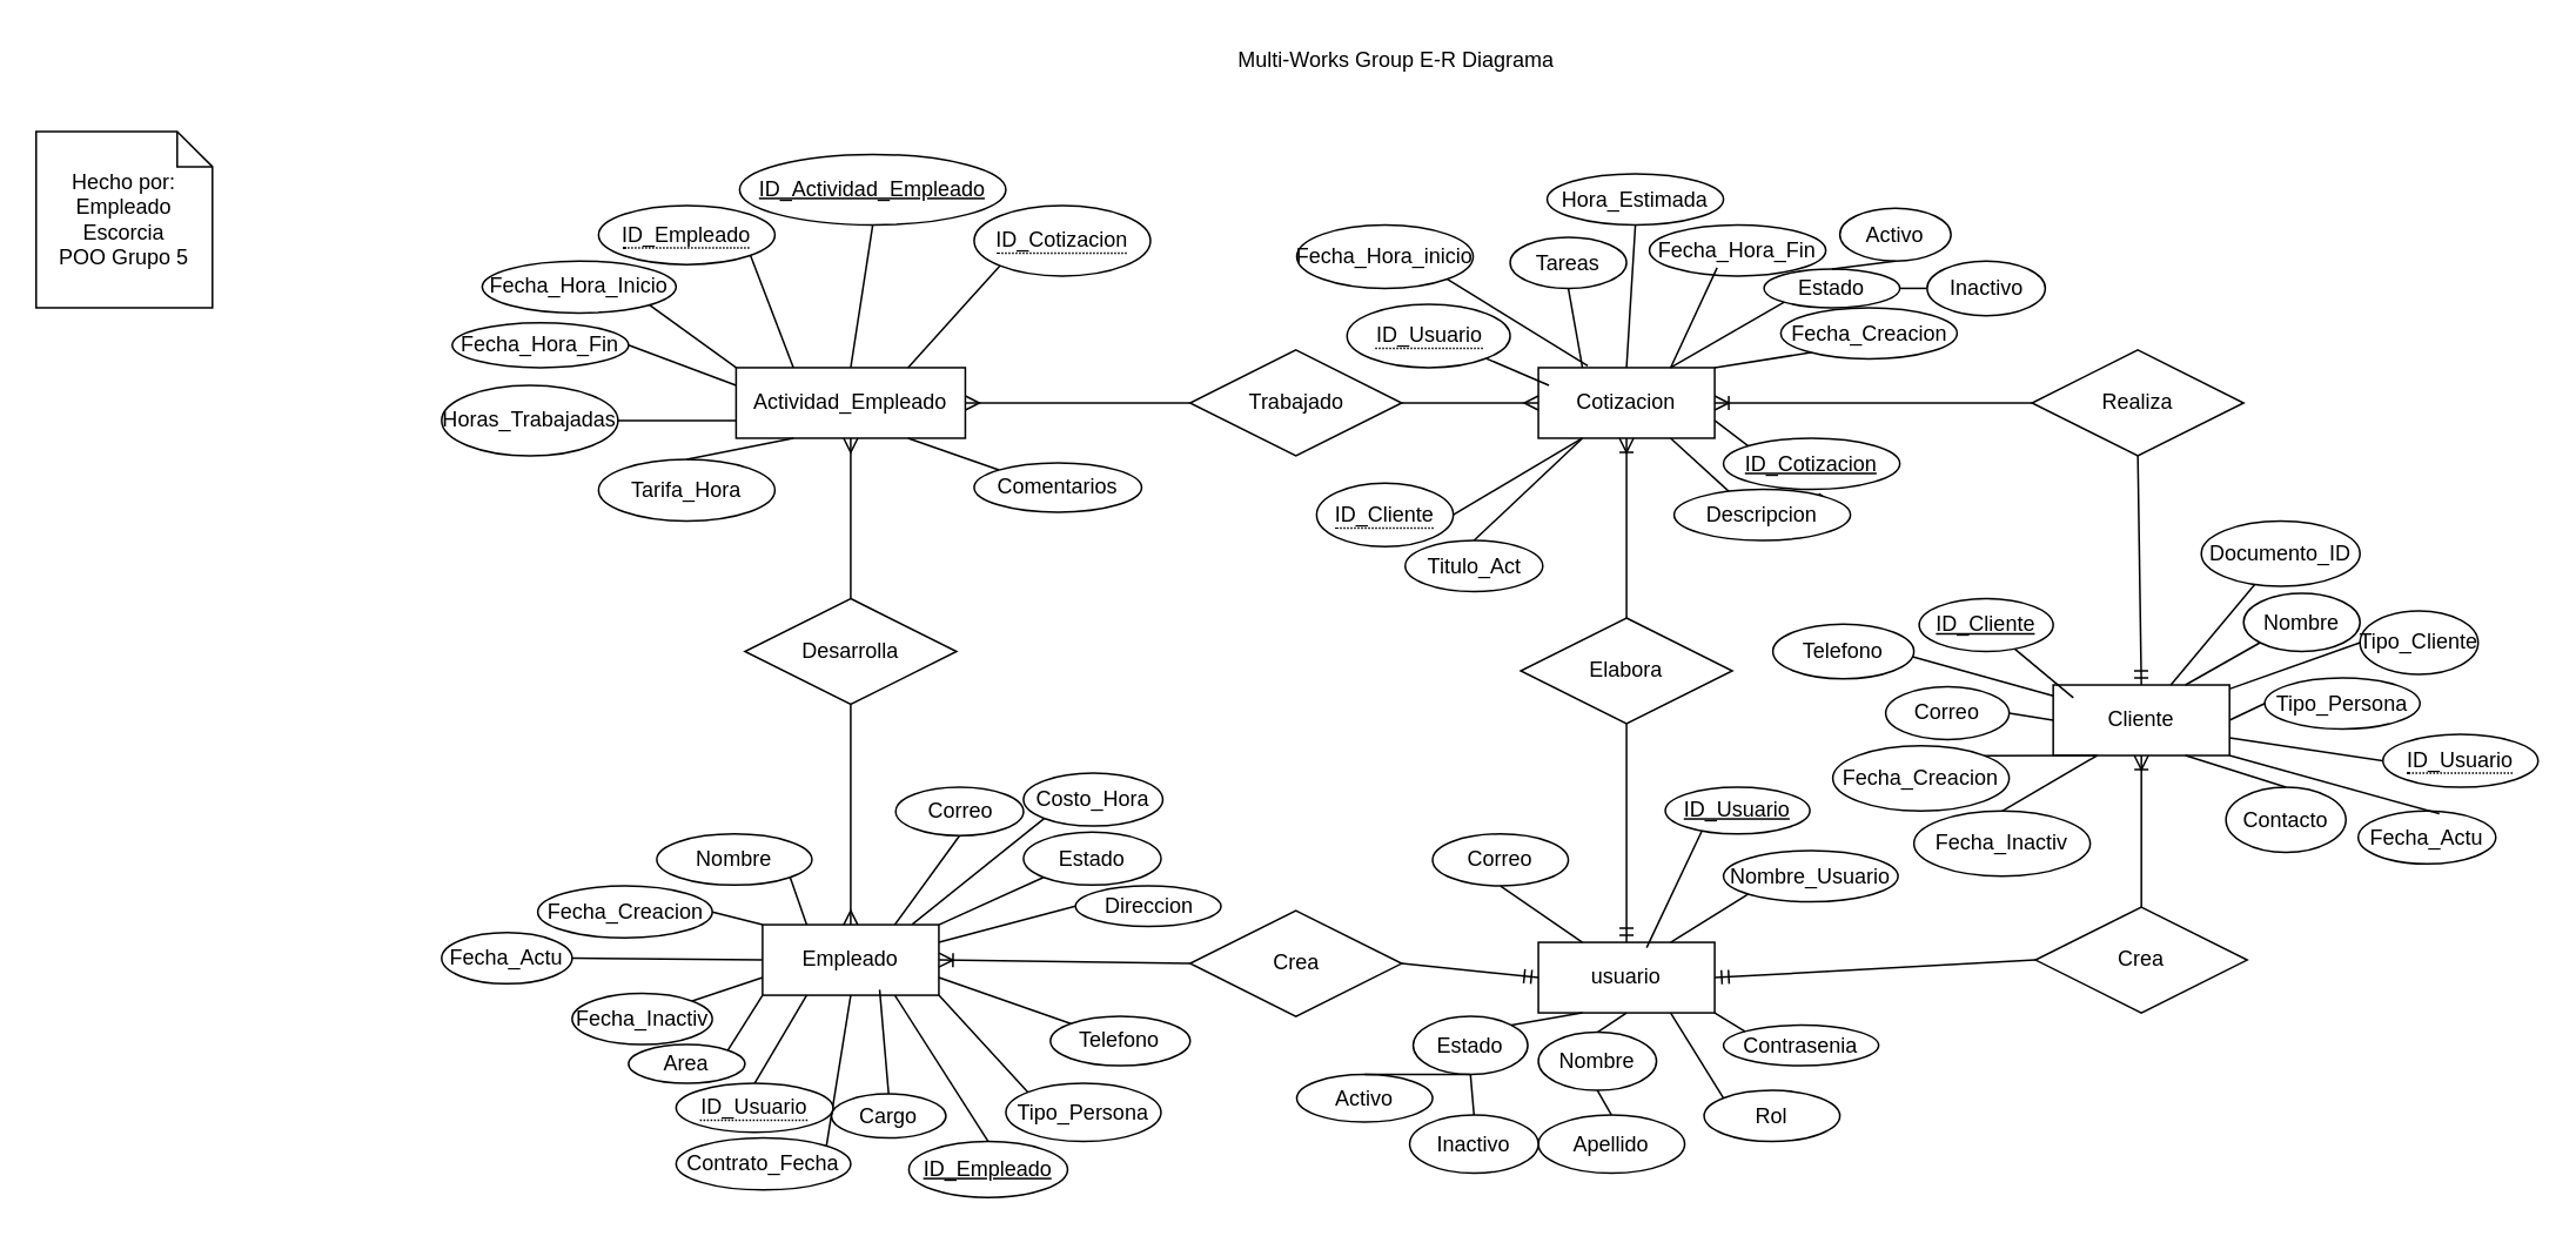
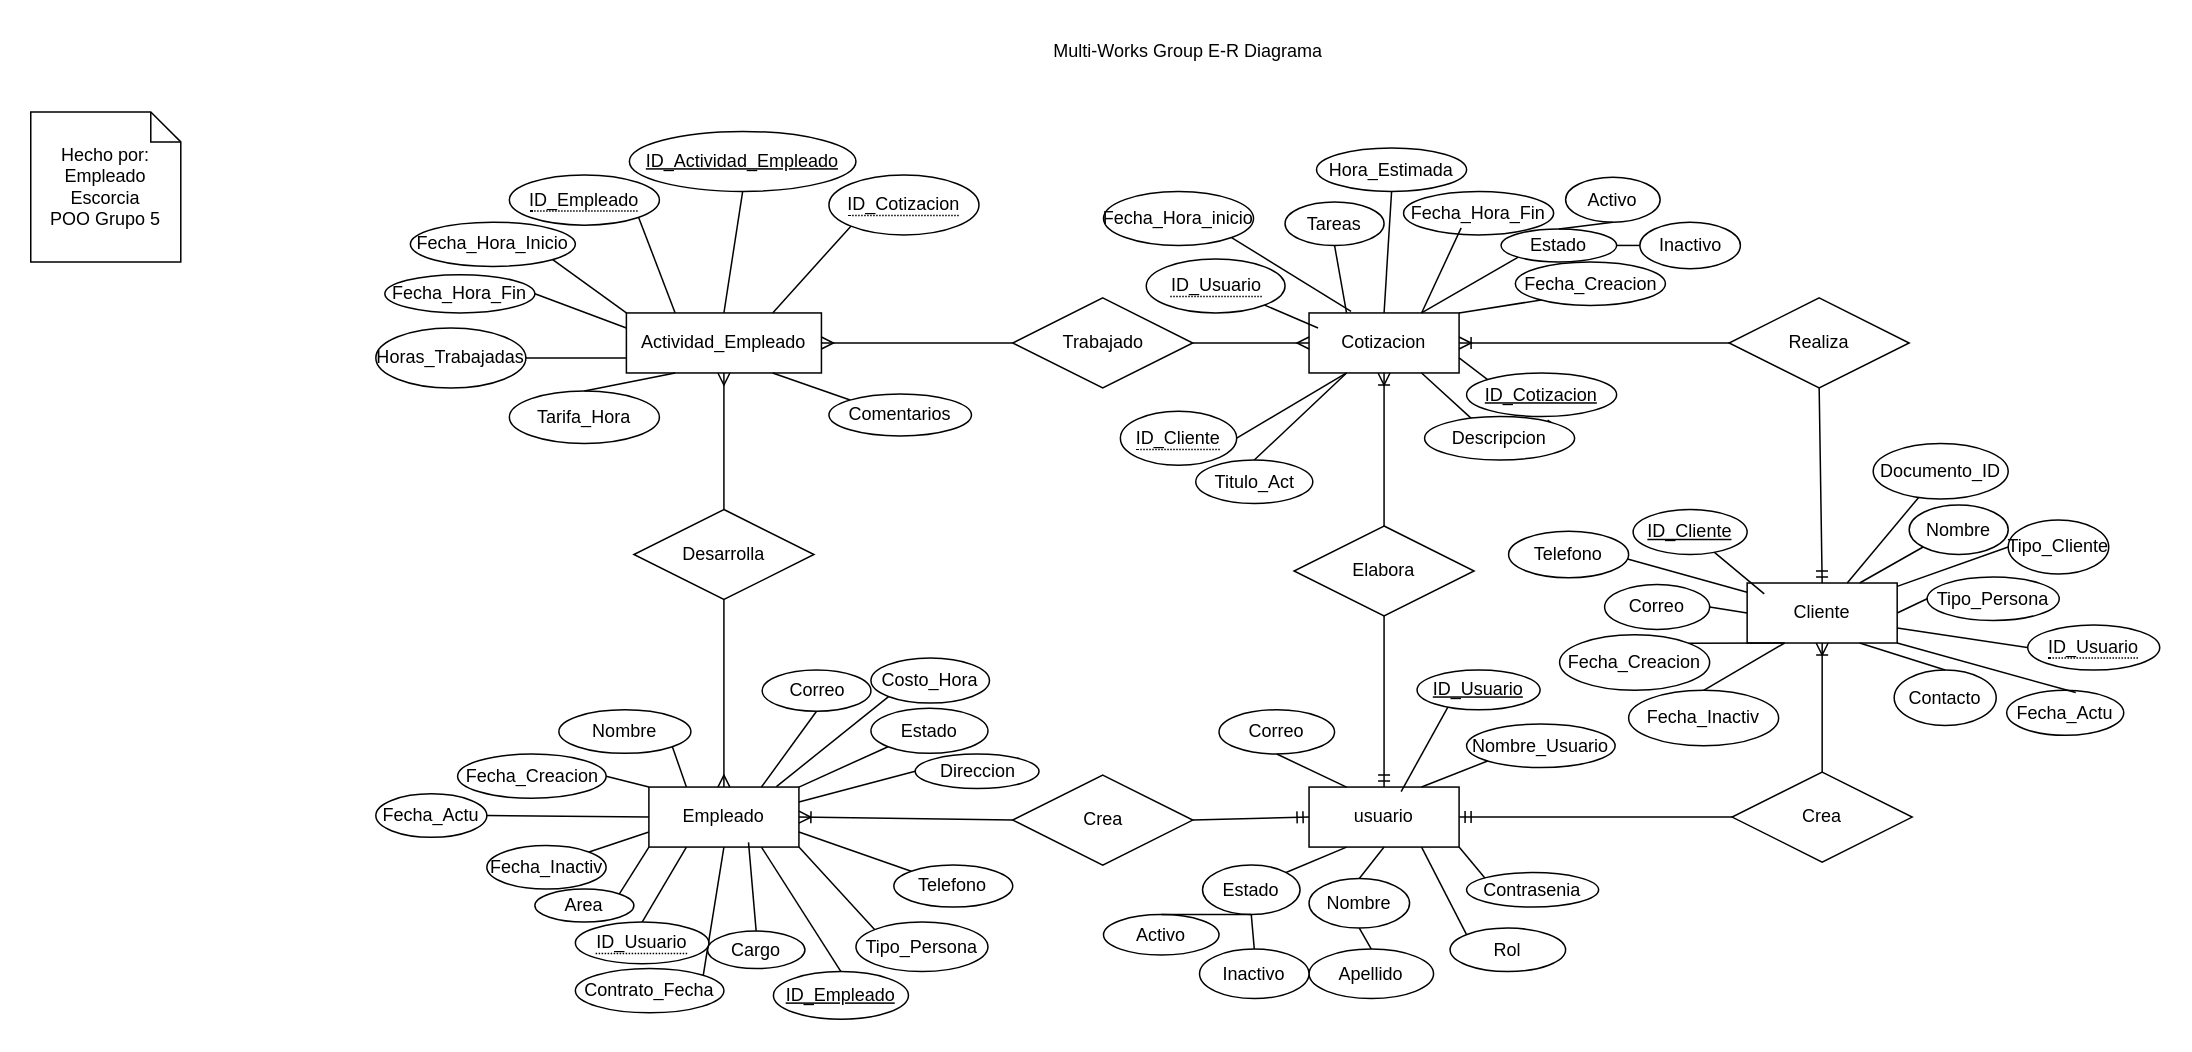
- <mxCell id="3" value="usuario" style="whiteSpace=wrap;html=1;align=center;" vertex="1" parent="1"><mxGeometry x="872" y="534" width="100" height="40" as="geometry" /></mxCell>
+ <mxCell id="3" value="usuario" style="whiteSpace=wrap;html=1;align=center;" vertex="1" parent="1"><mxGeometry x="872" y="524" width="100" height="40" as="geometry" /></mxCell>
